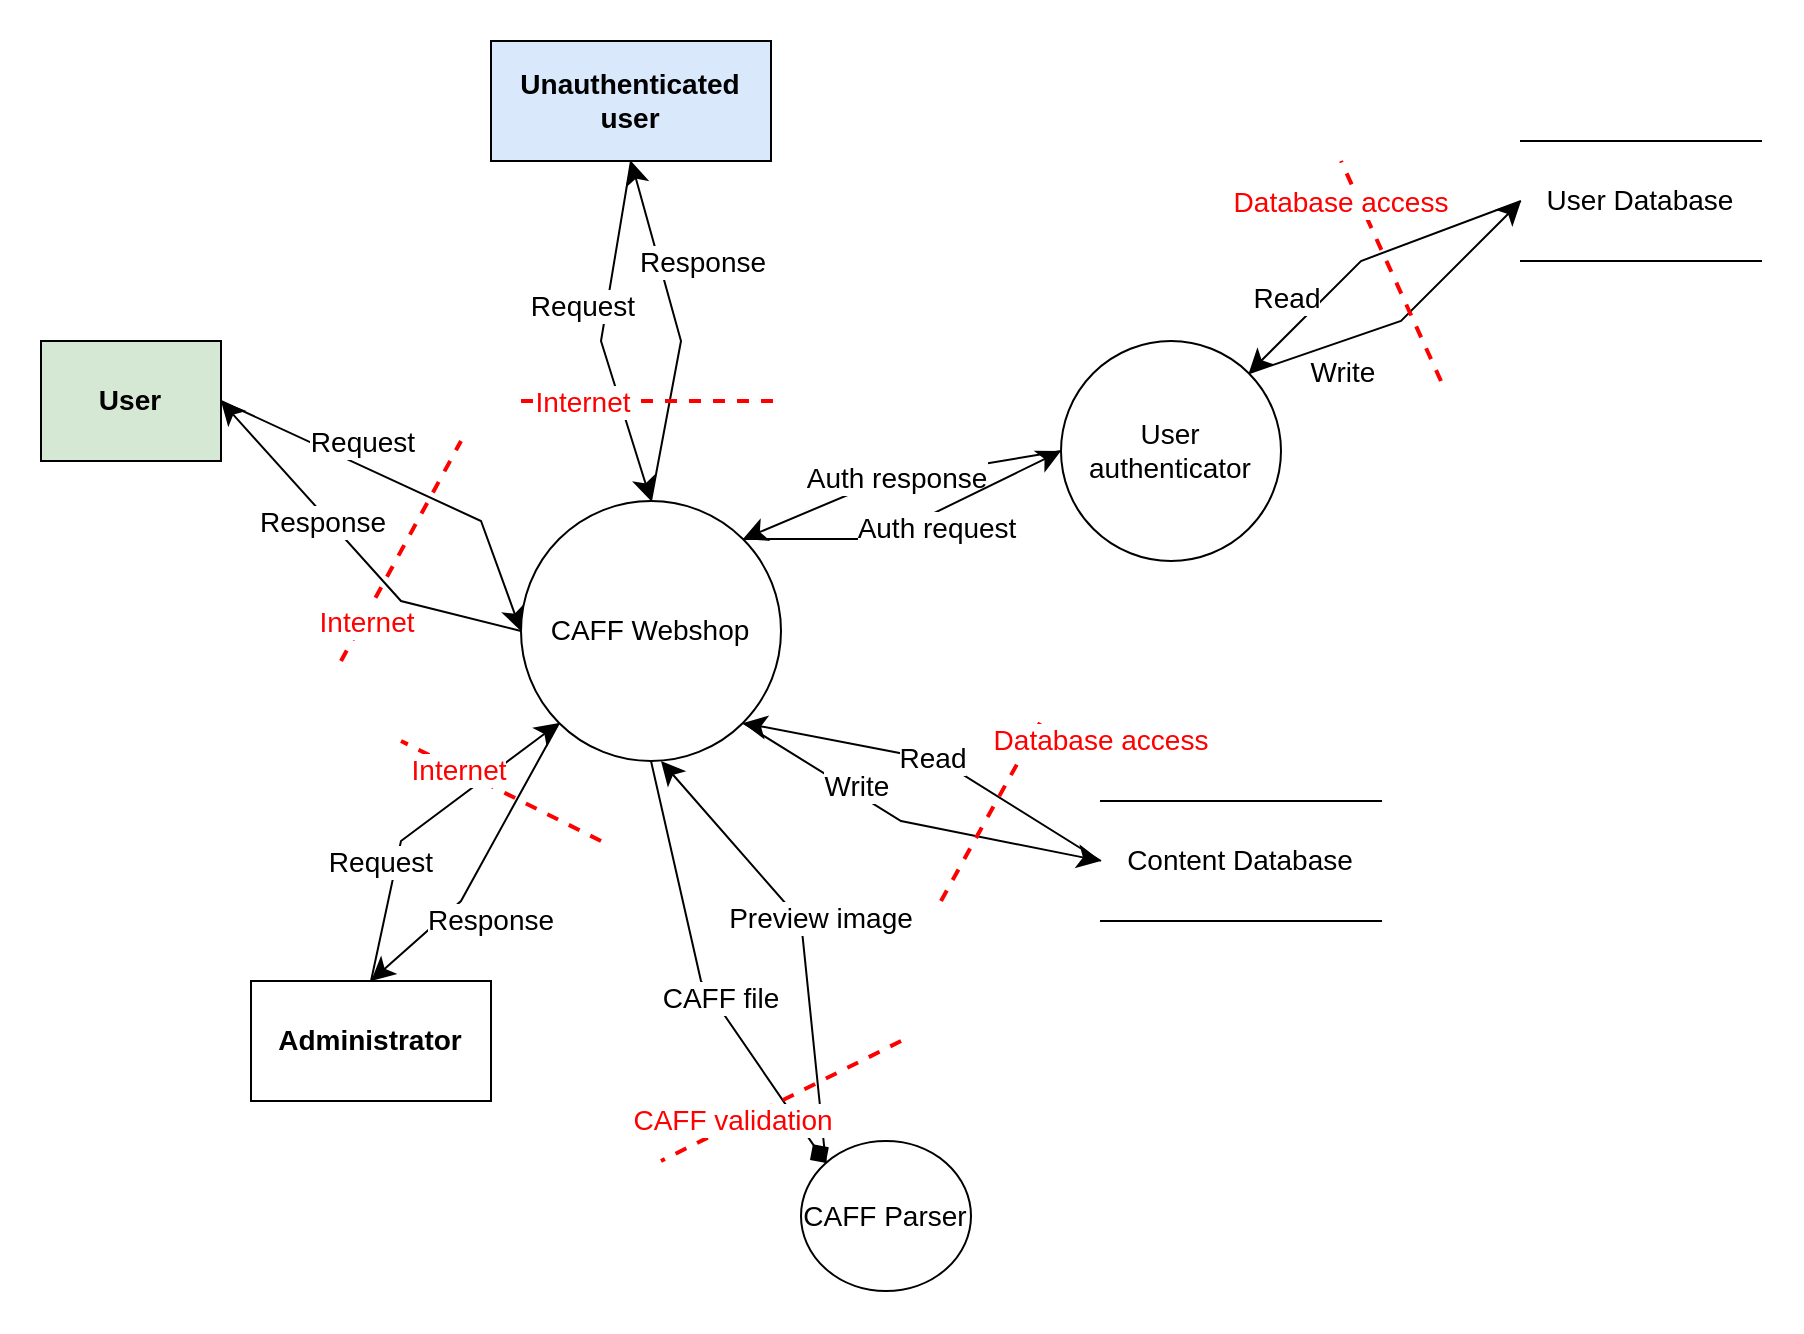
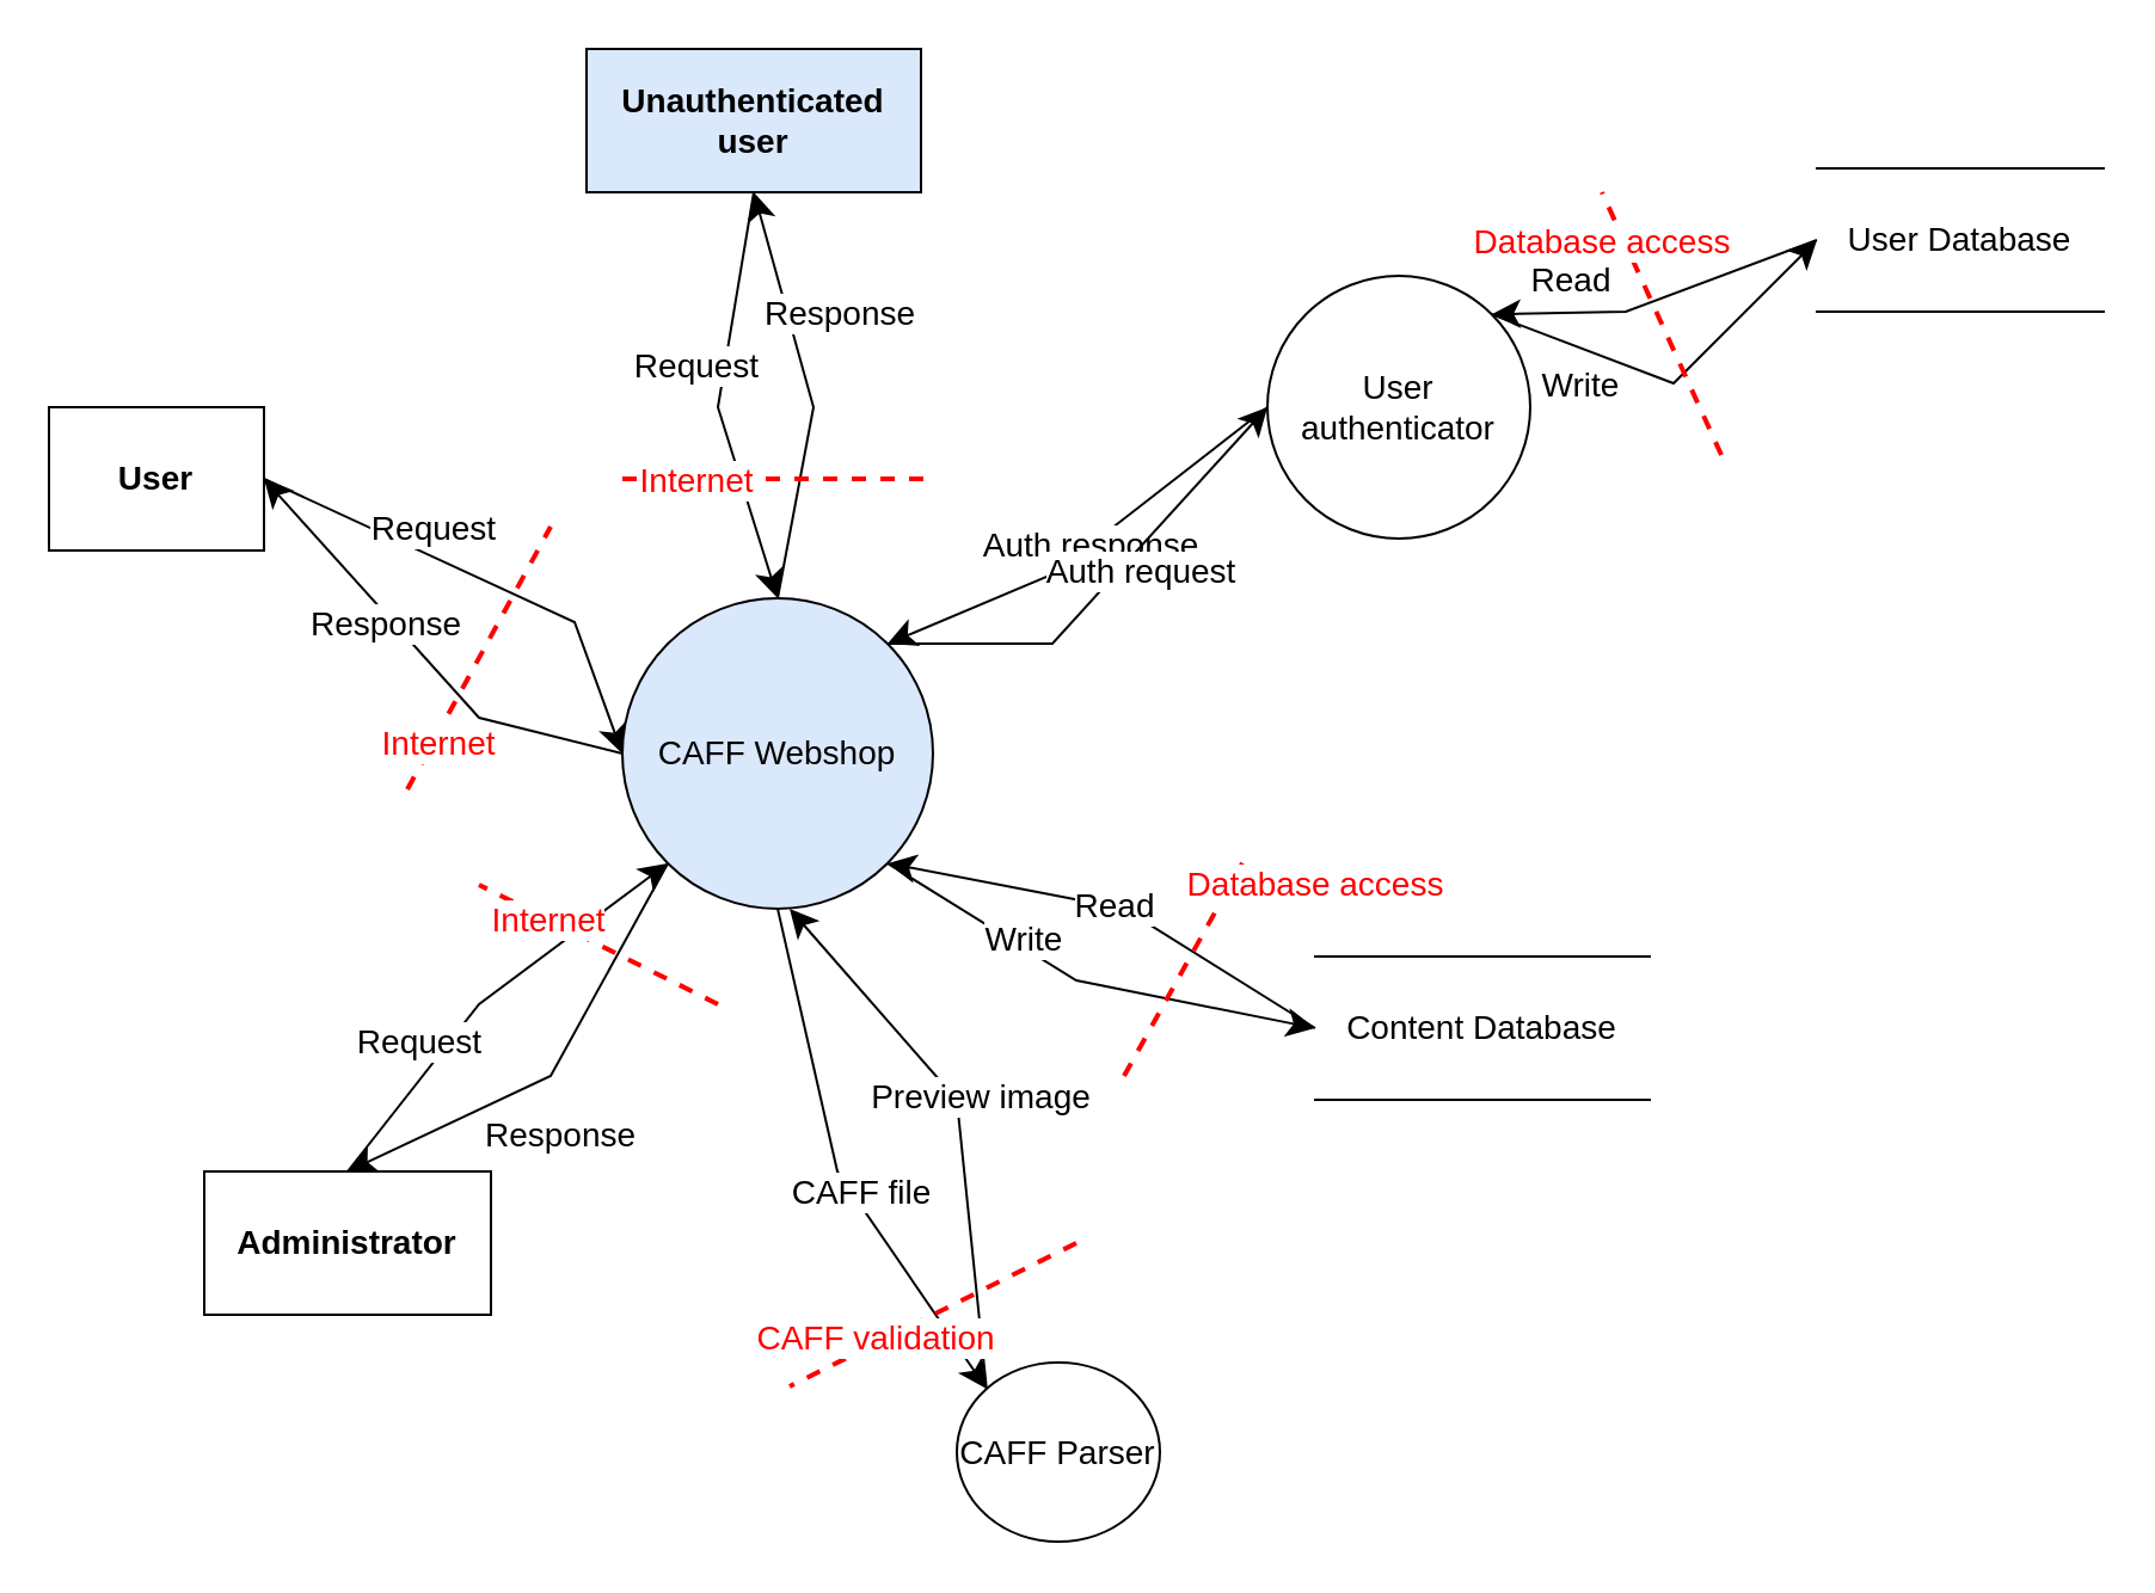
- <mxCell id="9" value="User" style="rounded=0;whiteSpace=wrap;html=1;fontStyle=1;fontSize=14;fillColor=#d5e8d4;" vertex="1" parent="1"><mxGeometry x="20" y="170" width="90" height="60" as="geometry" /></mxCell>
+ <mxCell id="9" value="User" style="rounded=0;whiteSpace=wrap;html=1;fontStyle=1;fontSize=14;" vertex="1" parent="1"><mxGeometry x="20" y="170" width="90" height="60" as="geometry" /></mxCell>
- <mxCell id="26" value="User authenticator" style="ellipse;whiteSpace=wrap;html=1;aspect=fixed;fontSize=14;" vertex="1" parent="1"><mxGeometry x="530" y="170" width="110" height="110" as="geometry" /></mxCell>
+ <mxCell id="26" value="User authenticator" style="ellipse;whiteSpace=wrap;html=1;aspect=fixed;fontSize=14;" vertex="1" parent="1"><mxGeometry x="530" y="115" width="110" height="110" as="geometry" /></mxCell>
- <mxCell id="22" value="CAFF Webshop" style="ellipse;whiteSpace=wrap;html=1;aspect=fixed;fontSize=14;" vertex="1" parent="1"><mxGeometry x="260" y="250" width="130" height="130" as="geometry" /></mxCell>
+ <mxCell id="22" value="CAFF Webshop" style="ellipse;whiteSpace=wrap;html=1;aspect=fixed;fontSize=14;fillColor=#dae8fc;" vertex="1" parent="1"><mxGeometry x="260" y="250" width="130" height="130" as="geometry" /></mxCell>
- <mxCell id="12" value="Administrator" style="rounded=0;whiteSpace=wrap;html=1;fontStyle=1;fontSize=14;" vertex="1" parent="1"><mxGeometry x="125" y="490" width="120" height="60" as="geometry" /></mxCell>
+ <mxCell id="12" value="Administrator" style="rounded=0;whiteSpace=wrap;html=1;fontStyle=1;fontSize=14;" vertex="1" parent="1"><mxGeometry x="85" y="490" width="120" height="60" as="geometry" /></mxCell>
- <mxCell id="31" style="edgeStyle=none;rounded=0;sketch=0;jumpStyle=none;orthogonalLoop=1;jettySize=auto;html=1;exitX=0.5;exitY=1;exitDx=0;exitDy=0;entryX=0;entryY=0;entryDx=0;entryDy=0;shadow=0;startArrow=none;startFill=0;startSize=6;endSize=9;strokeWidth=1;fontSize=14;endArrow=diamond;" edge="1" parent="1" source="22" target="25"><mxGeometry relative="1" as="geometry"><mxPoint x="310.002" y="420.962" as="sourcePoint" /><mxPoint x="429.04" y="450" as="targetPoint" /><Array as="points"><mxPoint x="350" y="490" /></Array></mxGeometry></mxCell>
+ <mxCell id="31" style="edgeStyle=none;rounded=0;sketch=0;jumpStyle=none;orthogonalLoop=1;jettySize=auto;html=1;exitX=0.5;exitY=1;exitDx=0;exitDy=0;entryX=0;entryY=0;entryDx=0;entryDy=0;shadow=0;startArrow=none;startFill=0;startSize=6;endSize=9;strokeWidth=1;fontSize=14;" edge="1" parent="1" source="22" target="25"><mxGeometry relative="1" as="geometry"><mxPoint x="310.002" y="420.962" as="sourcePoint" /><mxPoint x="429.04" y="450" as="targetPoint" /><Array as="points"><mxPoint x="350" y="490" /></Array></mxGeometry></mxCell>
